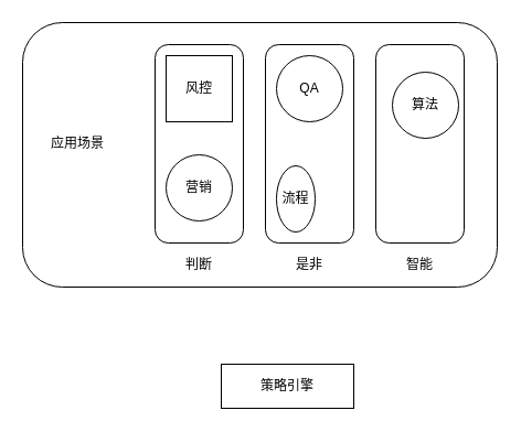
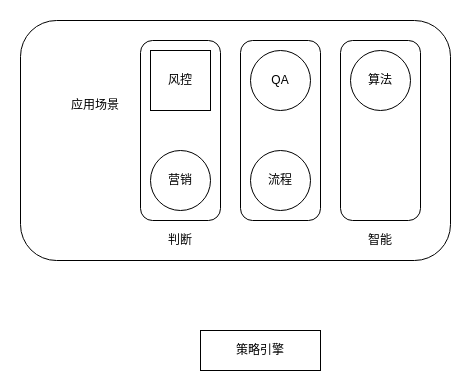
- <mxCell id="11" value="算法" style="ellipse;whiteSpace=wrap;html=1;aspect=fixed;" vertex="1" parent="1"><mxGeometry x="355" y="65" width="60" height="60" as="geometry" /></mxCell>
+ <mxCell id="11" value="算法" style="ellipse;whiteSpace=wrap;html=1;aspect=fixed;" vertex="1" parent="1"><mxGeometry x="350" y="50" width="60" height="60" as="geometry" /></mxCell>
- <mxCell id="15" value="应用场景" style="text;html=1;strokeColor=none;fillColor=none;align=center;verticalAlign=middle;whiteSpace=wrap;rounded=0;" vertex="1" parent="1"><mxGeometry x="40" y="120" width="60" height="20" as="geometry" /></mxCell>
+ <mxCell id="15" value="应用场景" style="text;html=1;strokeColor=none;fillColor=none;align=center;verticalAlign=middle;whiteSpace=wrap;rounded=0;" vertex="1" parent="1"><mxGeometry x="65" y="95" width="60" height="20" as="geometry" /></mxCell>
- <mxCell id="7" value="营销" style="ellipse;whiteSpace=wrap;html=1;aspect=fixed;" vertex="1" parent="1"><mxGeometry x="150" y="140" width="60" height="60" as="geometry" /></mxCell>
+ <mxCell id="7" value="营销" style="ellipse;whiteSpace=wrap;html=1;aspect=fixed;" vertex="1" parent="1"><mxGeometry x="150" y="150" width="60" height="60" as="geometry" /></mxCell>
- <mxCell id="10" value="流程" style="ellipse;whiteSpace=wrap;html=1;aspect=fixed;" vertex="1" parent="1"><mxGeometry x="250" y="150" width="35" height="60" as="geometry" /></mxCell>
+ <mxCell id="10" value="流程" style="ellipse;whiteSpace=wrap;html=1;aspect=fixed;" vertex="1" parent="1"><mxGeometry x="250" y="150" width="60" height="60" as="geometry" /></mxCell>
- <mxCell id="13" value="是非" style="text;html=1;strokeColor=none;fillColor=none;align=center;verticalAlign=middle;whiteSpace=wrap;rounded=0;" vertex="1" parent="1"><mxGeometry x="260" y="230" width="40" height="20" as="geometry" /></mxCell>
